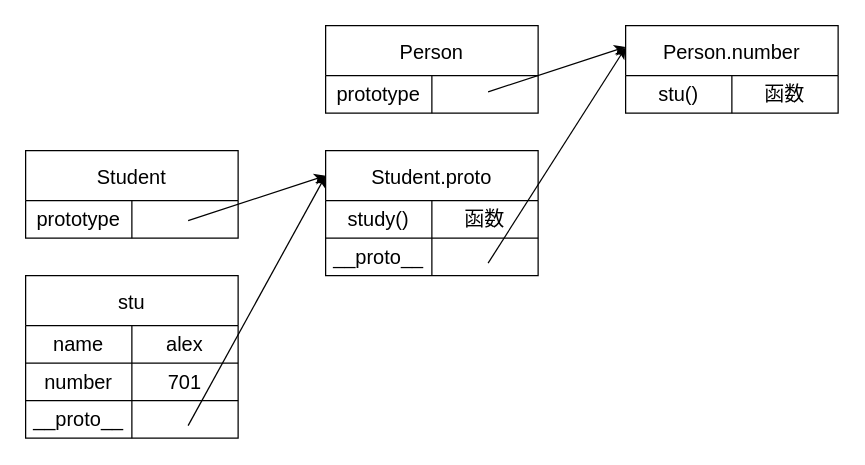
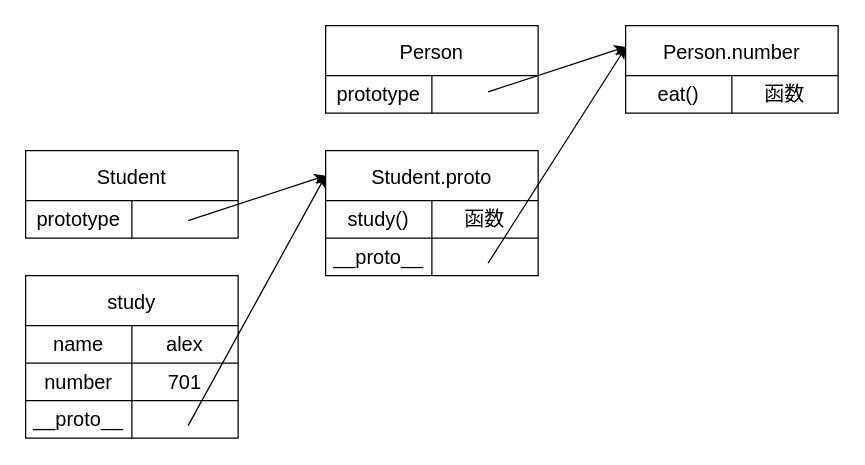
- <mxCell id="31" value="stu()" style="shape=partialRectangle;html=1;whiteSpace=wrap;connectable=0;strokeColor=inherit;overflow=hidden;fillColor=none;top=0;left=0;bottom=0;right=0;pointerEvents=1;fontSize=16;fontColor=#000000;" vertex="1" parent="30"><mxGeometry width="85" height="30" as="geometry"><mxRectangle width="85" height="30" as="alternateBounds" /></mxGeometry></mxCell>
+ <mxCell id="31" value="eat()" style="shape=partialRectangle;html=1;whiteSpace=wrap;connectable=0;strokeColor=inherit;overflow=hidden;fillColor=none;top=0;left=0;bottom=0;right=0;pointerEvents=1;fontSize=16;fontColor=#000000;" vertex="1" parent="30"><mxGeometry width="85" height="30" as="geometry"><mxRectangle width="85" height="30" as="alternateBounds" /></mxGeometry></mxCell>
- <mxCell id="14" value="stu" style="shape=table;startSize=40;container=1;collapsible=0;childLayout=tableLayout;strokeColor=#000000;fontSize=16;fillColor=#FFFFFF;fontColor=#000000;" parent="1" vertex="1"><mxGeometry x="20" y="220" width="170" height="130" as="geometry" /></mxCell>
+ <mxCell id="14" value="study" style="shape=table;startSize=40;container=1;collapsible=0;childLayout=tableLayout;strokeColor=#000000;fontSize=16;fillColor=#FFFFFF;fontColor=#000000;" parent="1" vertex="1"><mxGeometry x="20" y="220" width="170" height="130" as="geometry" /></mxCell>
